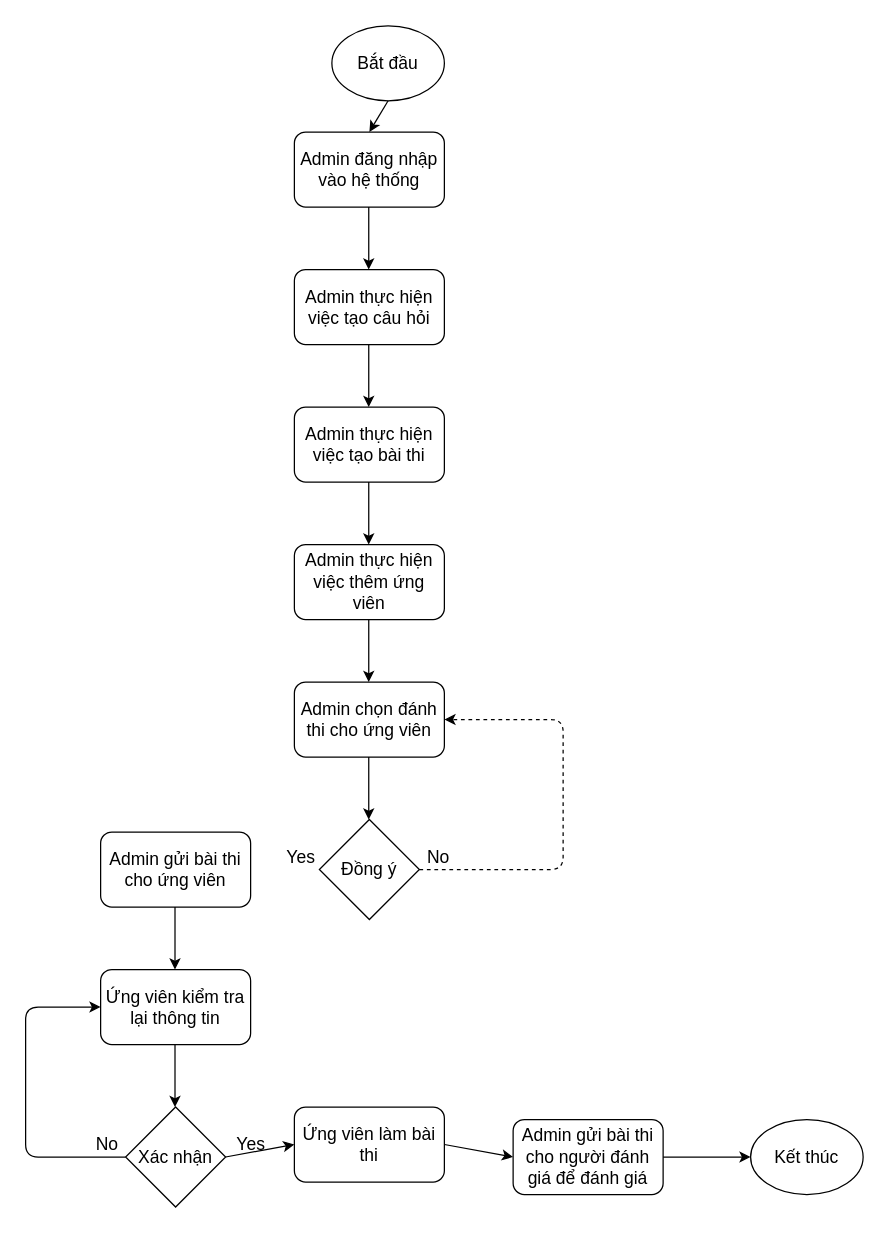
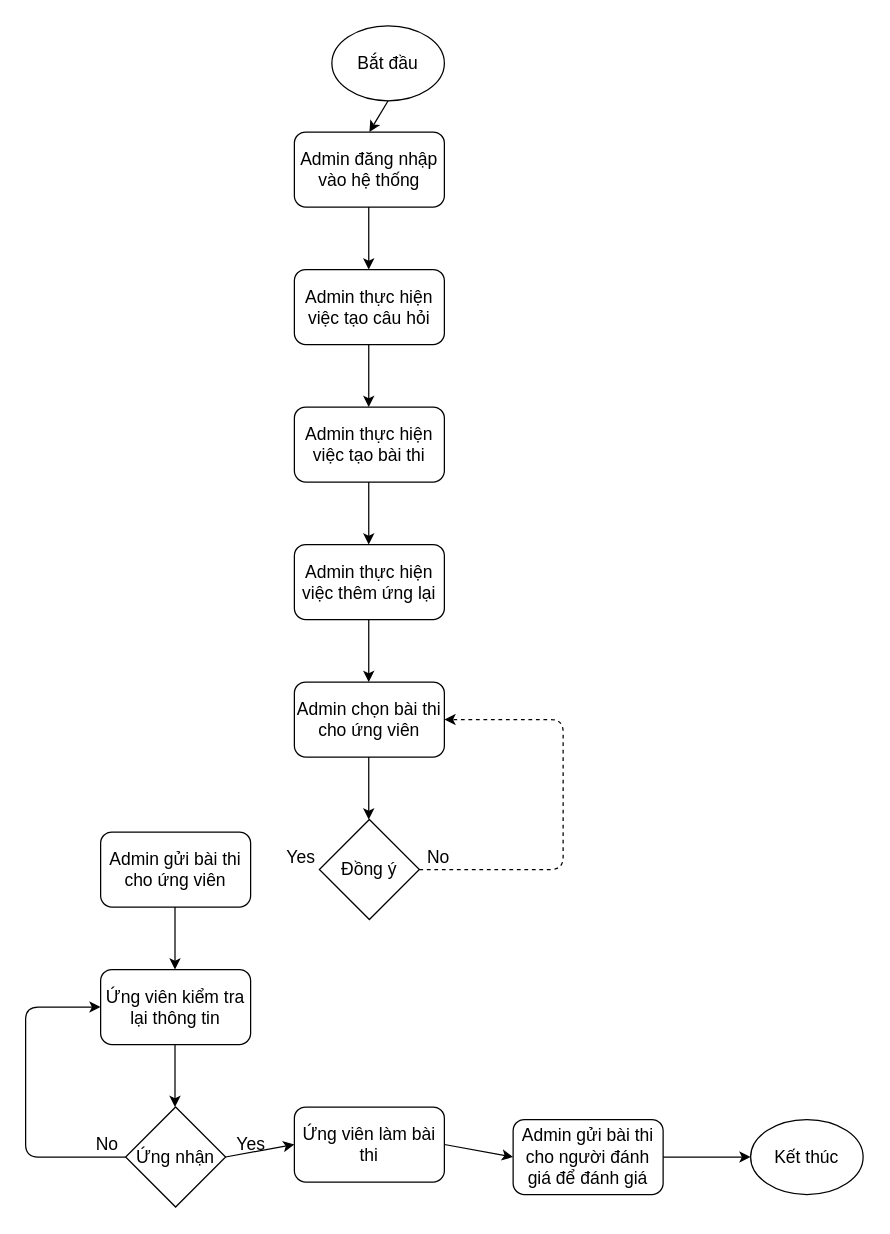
- <mxCell id="10" value="Admin thực hiện việc thêm ứng viên" style="rounded=1;whiteSpace=wrap;html=1;fontSize=14;" vertex="1" parent="1"><mxGeometry x="235" y="435" width="120" height="60" as="geometry" /></mxCell>
+ <mxCell id="10" value="Admin thực hiện việc thêm ứng lại" style="rounded=1;whiteSpace=wrap;html=1;fontSize=14;" vertex="1" parent="1"><mxGeometry x="235" y="435" width="120" height="60" as="geometry" /></mxCell>
- <mxCell id="12" value="Admin chọn đánh thi cho ứng viên" style="rounded=1;whiteSpace=wrap;html=1;fontSize=14;" vertex="1" parent="1"><mxGeometry x="235" y="545" width="120" height="60" as="geometry" /></mxCell>
+ <mxCell id="12" value="Admin chọn bài thi cho ứng viên" style="rounded=1;whiteSpace=wrap;html=1;fontSize=14;" vertex="1" parent="1"><mxGeometry x="235" y="545" width="120" height="60" as="geometry" /></mxCell>
- <mxCell id="21" value="Xác nhận" style="rhombus;whiteSpace=wrap;html=1;fontSize=14;" vertex="1" parent="1"><mxGeometry x="100" y="885" width="80" height="80" as="geometry" /></mxCell>
+ <mxCell id="21" value="Ứng nhận" style="rhombus;whiteSpace=wrap;html=1;fontSize=14;" vertex="1" parent="1"><mxGeometry x="100" y="885" width="80" height="80" as="geometry" /></mxCell>
